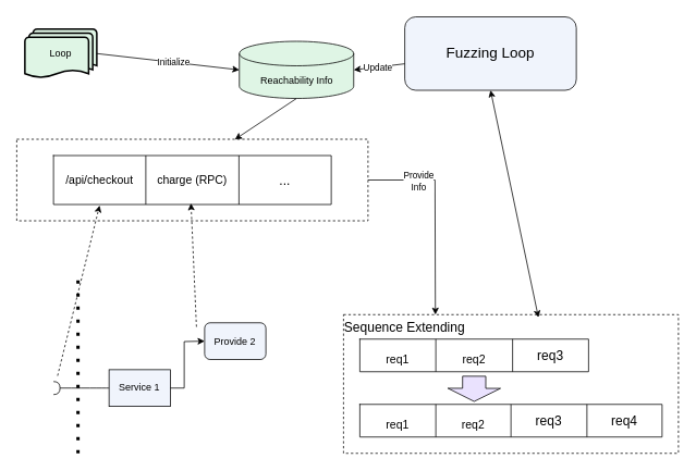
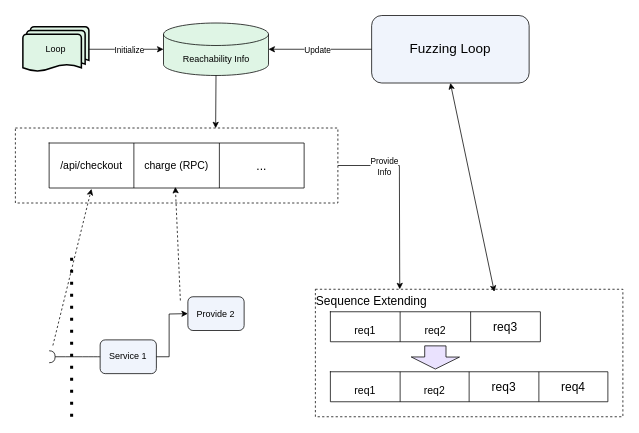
- <mxCell id="4" value="Reachability Info" style="shape=cylinder3;whiteSpace=wrap;html=1;boundedLbl=1;backgroundOutline=1;size=15;fillColor=light-dark(#DFF5E5,#486850);" vertex="1" parent="1"><mxGeometry x="292.5" y="50" width="140" height="70" as="geometry" /></mxCell>
+ <mxCell id="4" value="Reachability Info" style="shape=cylinder3;whiteSpace=wrap;html=1;boundedLbl=1;backgroundOutline=1;size=15;fillColor=light-dark(#DFF5E5,#486850);" vertex="1" parent="1"><mxGeometry x="217.5" y="30" width="140" height="70" as="geometry" /></mxCell>
- <mxCell id="14" value="Service 1" style="whiteSpace=wrap;html=1;fillColor=light-dark(#F0F4FC,#3B4453);rounded=0;" vertex="1" parent="1"><mxGeometry x="133" y="452.5" width="75" height="45" as="geometry" /></mxCell>
+ <mxCell id="14" value="Service 1" style="rounded=1;whiteSpace=wrap;html=1;fillColor=light-dark(#F0F4FC,#3B4453);" vertex="1" parent="1"><mxGeometry x="133" y="452.5" width="75" height="45" as="geometry" /></mxCell>
